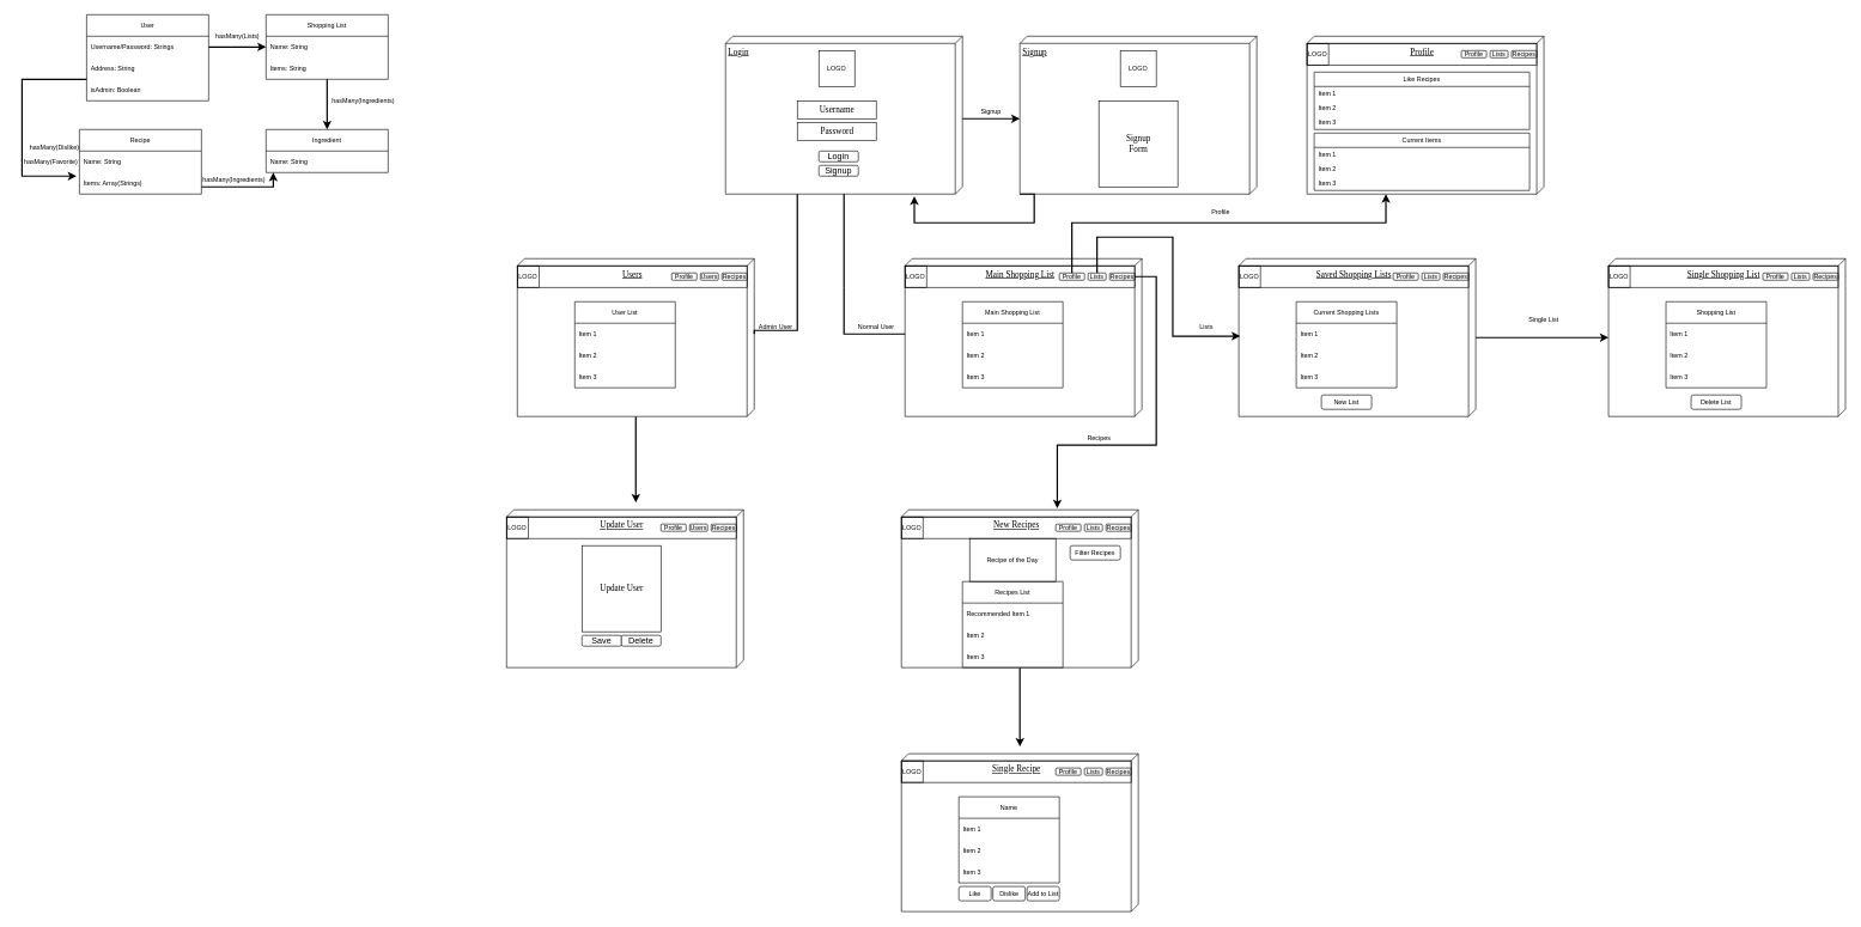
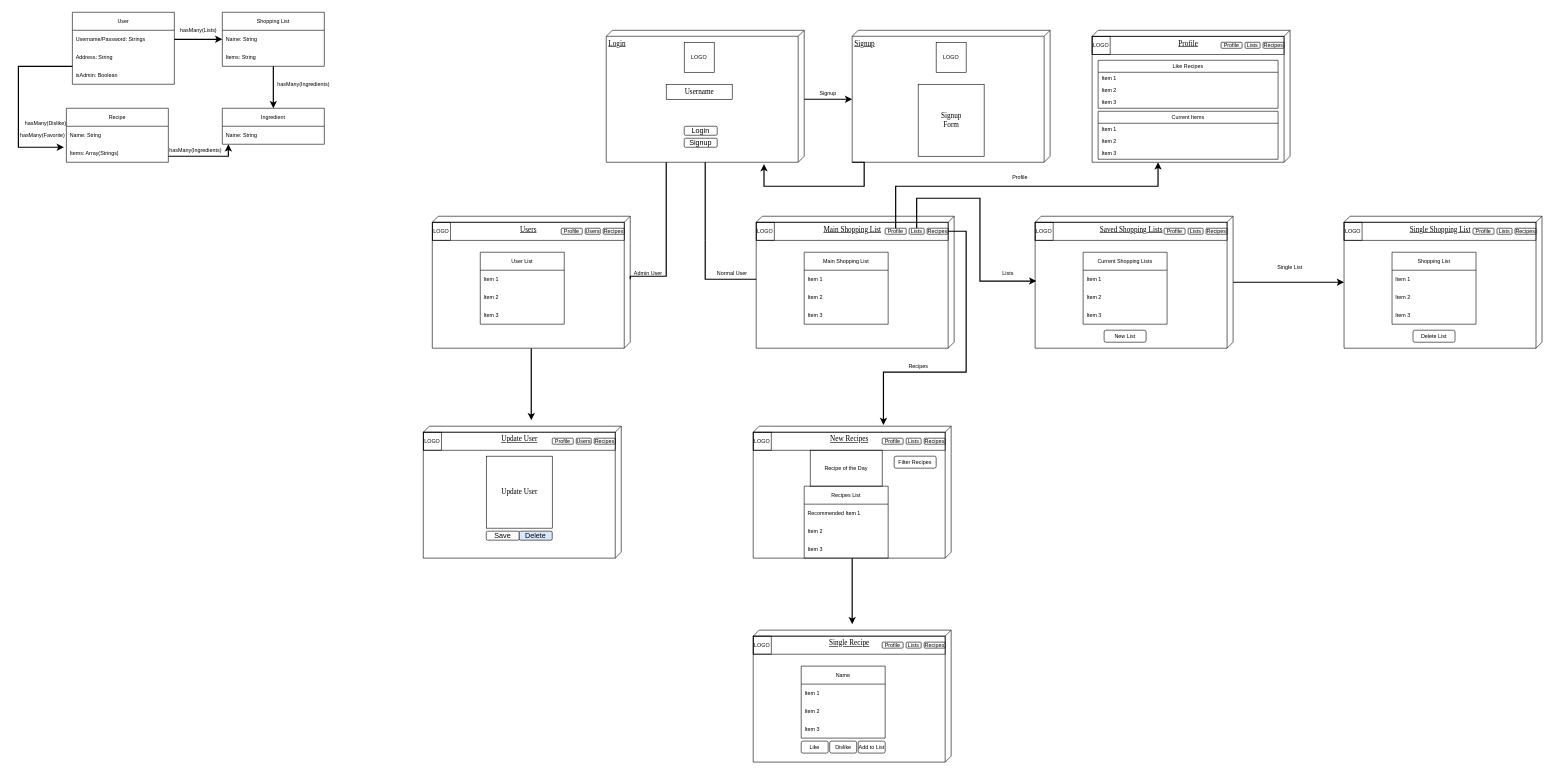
- <mxCell id="4" value="Password" style="html=1;rounded=0;shadow=0;comic=0;labelBackgroundColor=none;strokeWidth=1;fontFamily=Verdana;fontSize=12;align=center;" parent="1" vertex="1"><mxGeometry x="1110" y="170" width="110" height="25" as="geometry" /></mxCell>
- <mxCell id="92" value="Delete" style="rounded=1;whiteSpace=wrap;html=1;" vertex="1" parent="1"><mxGeometry x="865" y="885" width="55" height="15" as="geometry" /></mxCell>
+ <mxCell id="92" value="Delete" style="rounded=1;whiteSpace=wrap;html=1;fillColor=#dae8fc;" vertex="1" parent="1"><mxGeometry x="865" y="885" width="55" height="15" as="geometry" /></mxCell>
